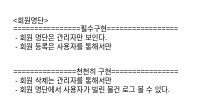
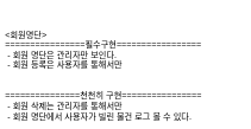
- <mxCell id="2" value="&lt;회원명단&gt;&#10;================필수구현=================&#10; - 회원 명단은 관리자만 보인다.&#10; - 회원 등록은 사용자를 통해서만&#10;&#10;&#10;===============천천히 구현================&#10; - 회원 삭제는 관리자를 통해서만&#10; - 회원 명단에서 사용자가 빌린 물건 로그 볼 수 있다." style="text;whiteSpace=wrap;html=1;" vertex="1" parent="1"><mxGeometry x="20" y="20" width="310" height="140" as="geometry" /></mxCell>
+ <mxCell id="2" value="&lt;회원명단&gt;&#10;================필수구현=================&#10; - 회원 명단은 관리자만 보인다.&#10; - 회원 등록은 사용자를 통해서만&#10;&#10;&#10;===============천천히 구현================&#10; - 회원 삭제는 관리자를 통해서만&#10; - 회원 명단에서 사용자가 빌린 물건 로그 볼 수 있다." style="text;whiteSpace=wrap;html=1;" vertex="1" parent="1"><mxGeometry x="5" y="35" width="310" height="140" as="geometry" /></mxCell>
